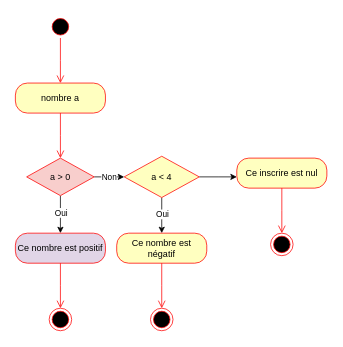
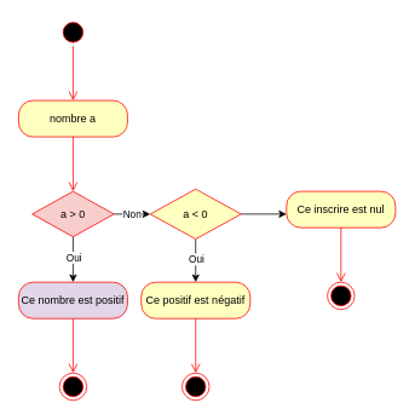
- <mxCell id="16" value="a &amp;lt; 4" style="rhombus;whiteSpace=wrap;html=1;fontColor=#000000;fillColor=#ffffc0;strokeColor=#ff0000;" vertex="1" parent="1"><mxGeometry x="165" y="207.5" width="100" height="55" as="geometry" /></mxCell>
+ <mxCell id="16" value="a &amp;lt; 0" style="rhombus;whiteSpace=wrap;html=1;fontColor=#000000;fillColor=#ffffc0;strokeColor=#ff0000;" vertex="1" parent="1"><mxGeometry x="165" y="207.5" width="100" height="55" as="geometry" /></mxCell>
- <mxCell id="17" value="Ce nombre est négatif" style="rounded=1;whiteSpace=wrap;html=1;arcSize=40;fontColor=#000000;fillColor=#ffffc0;strokeColor=#ff0000;" vertex="1" parent="1"><mxGeometry x="155" y="310" width="120" height="40" as="geometry" /></mxCell>
+ <mxCell id="17" value="Ce positif est négatif" style="rounded=1;whiteSpace=wrap;html=1;arcSize=40;fontColor=#000000;fillColor=#ffffc0;strokeColor=#ff0000;" vertex="1" parent="1"><mxGeometry x="155" y="310" width="120" height="40" as="geometry" /></mxCell>
